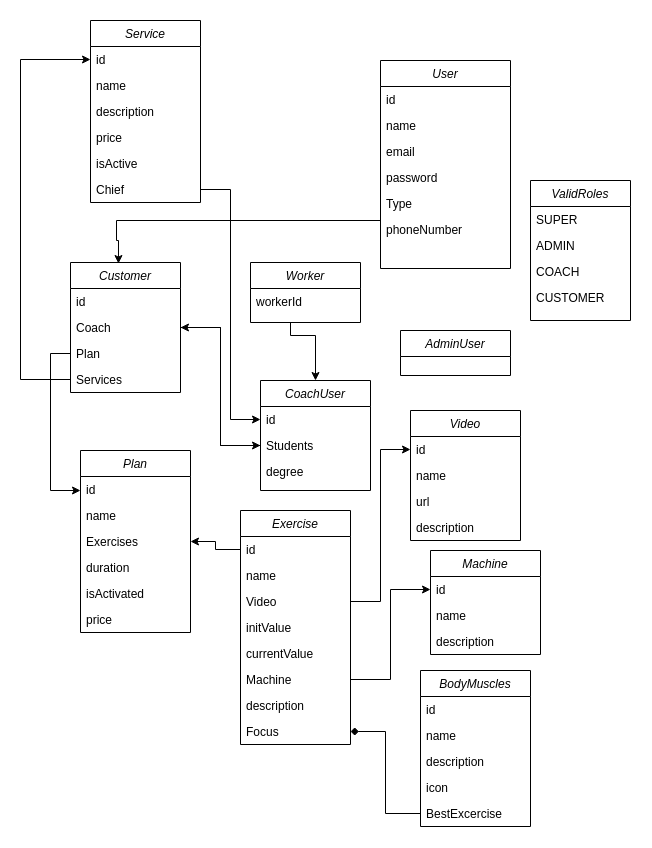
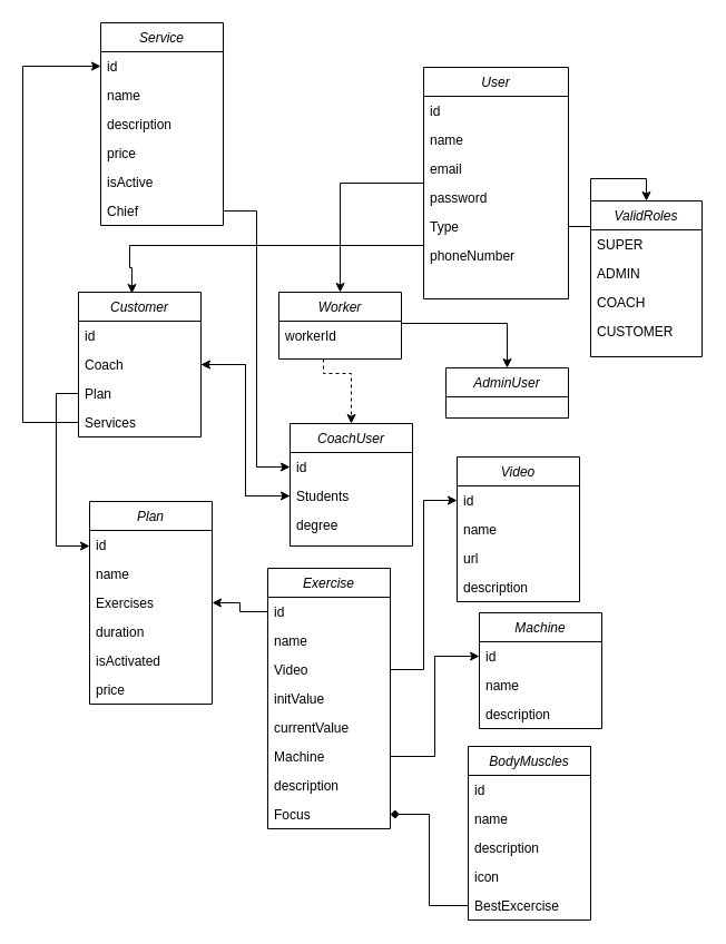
+ <mxCell id="43" style="edgeStyle=orthogonalEdgeStyle;rounded=0;orthogonalLoop=1;jettySize=auto;html=1;exitX=1;exitY=0.5;exitDx=0;exitDy=0;entryX=0.5;entryY=0;entryDx=0;entryDy=0;" edge="1" parent="1" source="9" target="11"><mxGeometry relative="1" as="geometry" /></mxCell>
+ <mxCell id="2" style="edgeStyle=orthogonalEdgeStyle;rounded=0;orthogonalLoop=1;jettySize=auto;html=1;entryX=0.5;entryY=0;entryDx=0;entryDy=0;" edge="1" parent="1" source="4" target="48"><mxGeometry relative="1" as="geometry" /></mxCell>
+ <mxCell id="46" style="edgeStyle=orthogonalEdgeStyle;rounded=0;orthogonalLoop=1;jettySize=auto;html=1;entryX=0.5;entryY=0;entryDx=0;entryDy=0;" edge="1" parent="1" source="48" target="32"><mxGeometry relative="1" as="geometry"><Array as="points"><mxPoint x="455" y="290" /></Array></mxGeometry></mxCell>
- <mxCell id="47" style="edgeStyle=orthogonalEdgeStyle;rounded=0;orthogonalLoop=1;jettySize=auto;html=1;entryX=0.5;entryY=0;entryDx=0;entryDy=0;" edge="1" parent="1" source="48" target="33"><mxGeometry relative="1" as="geometry"><Array as="points"><mxPoint x="290" y="335" /><mxPoint x="315" y="335" /></Array></mxGeometry></mxCell>
+ <mxCell id="47" style="edgeStyle=orthogonalEdgeStyle;rounded=0;orthogonalLoop=1;jettySize=auto;html=1;entryX=0.5;entryY=0;entryDx=0;entryDy=0;dashed=1;" edge="1" parent="1" source="48" target="33"><mxGeometry relative="1" as="geometry"><Array as="points"><mxPoint x="290" y="335" /><mxPoint x="315" y="335" /></Array></mxGeometry></mxCell>
